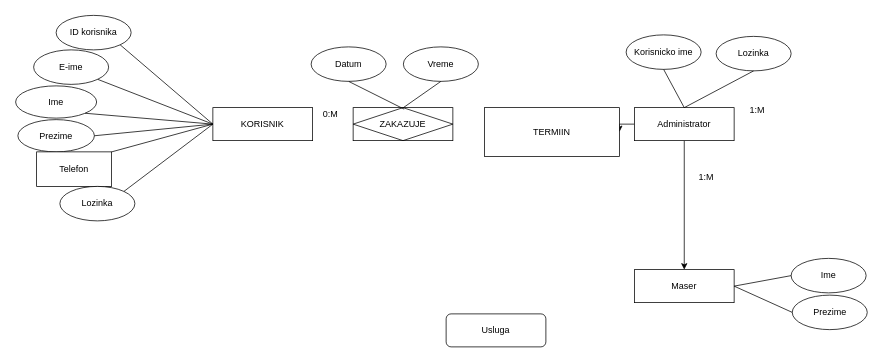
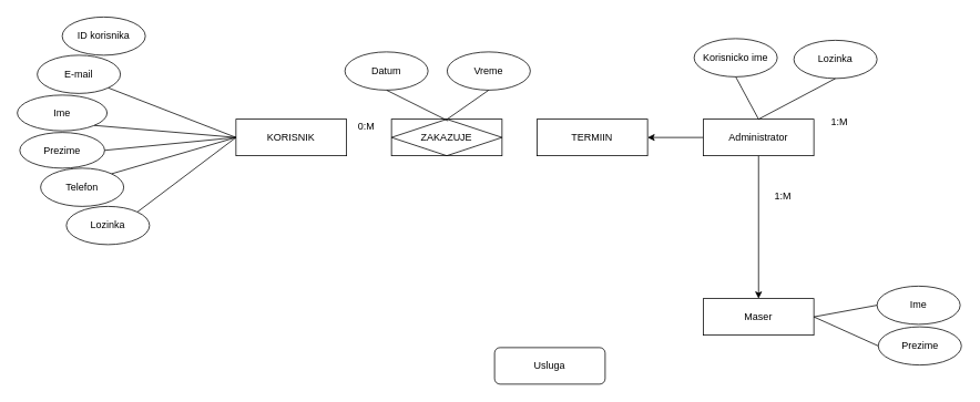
- <mxCell id="6" value="E-ime" style="ellipse;whiteSpace=wrap;html=1;" vertex="1" parent="1"><mxGeometry x="44" y="66" width="100" height="46" as="geometry" /></mxCell>
+ <mxCell id="6" value="E-mail" style="ellipse;whiteSpace=wrap;html=1;" vertex="1" parent="1"><mxGeometry x="44" y="66" width="100" height="46" as="geometry" /></mxCell>
- <mxCell id="34" value="" style="endArrow=none;html=1;rounded=0;entryX=1;entryY=1;entryDx=0;entryDy=0;exitX=0;exitY=0.5;exitDx=0;exitDy=0;" edge="1" parent="1" source="5" target="33"><mxGeometry width="50" height="50" relative="1" as="geometry"><mxPoint x="144" y="332" as="sourcePoint" /><mxPoint x="194" y="282" as="targetPoint" /></mxGeometry></mxCell>
- <mxCell id="27" value="TERMIIN" style="rounded=0;whiteSpace=wrap;html=1;" vertex="1" parent="1"><mxGeometry x="645" y="143" width="180" height="65" as="geometry" /></mxCell>
+ <mxCell id="27" value="TERMIIN" style="rounded=0;whiteSpace=wrap;html=1;" vertex="1" parent="1"><mxGeometry x="645" y="143" width="133" height="44" as="geometry" /></mxCell>
- <mxCell id="4" value="Telefon" style="whiteSpace=wrap;html=1;rounded=0;" parent="1" vertex="1"><mxGeometry x="48" y="202" width="100" height="46" as="geometry" /></mxCell>
+ <mxCell id="4" value="Telefon" style="ellipse;whiteSpace=wrap;html=1;" parent="1" vertex="1"><mxGeometry x="48" y="202" width="100" height="46" as="geometry" /></mxCell>
